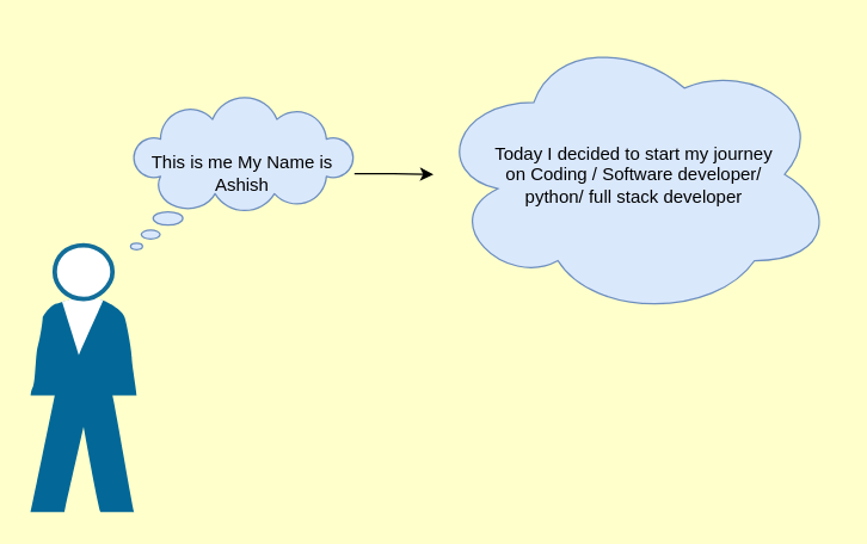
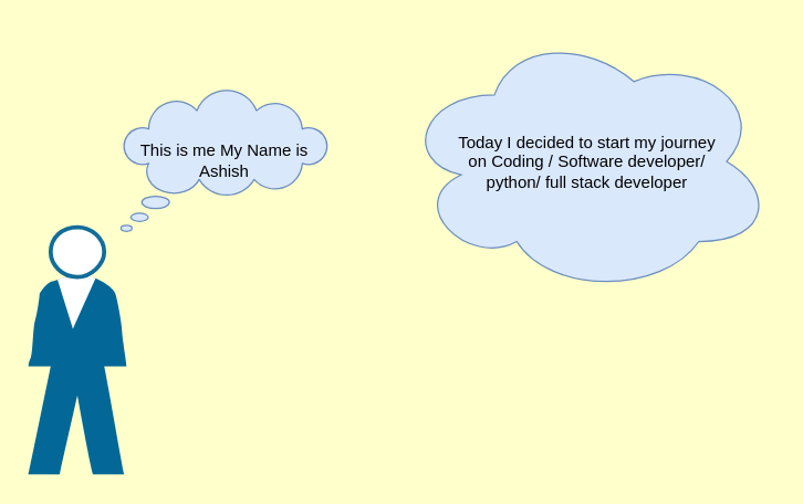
- <mxCell id="3" value="" style="edgeStyle=orthogonalEdgeStyle;rounded=0;orthogonalLoop=1;jettySize=auto;html=1;" edge="1" parent="1" source="4" target="5"><mxGeometry relative="1" as="geometry" /></mxCell>
